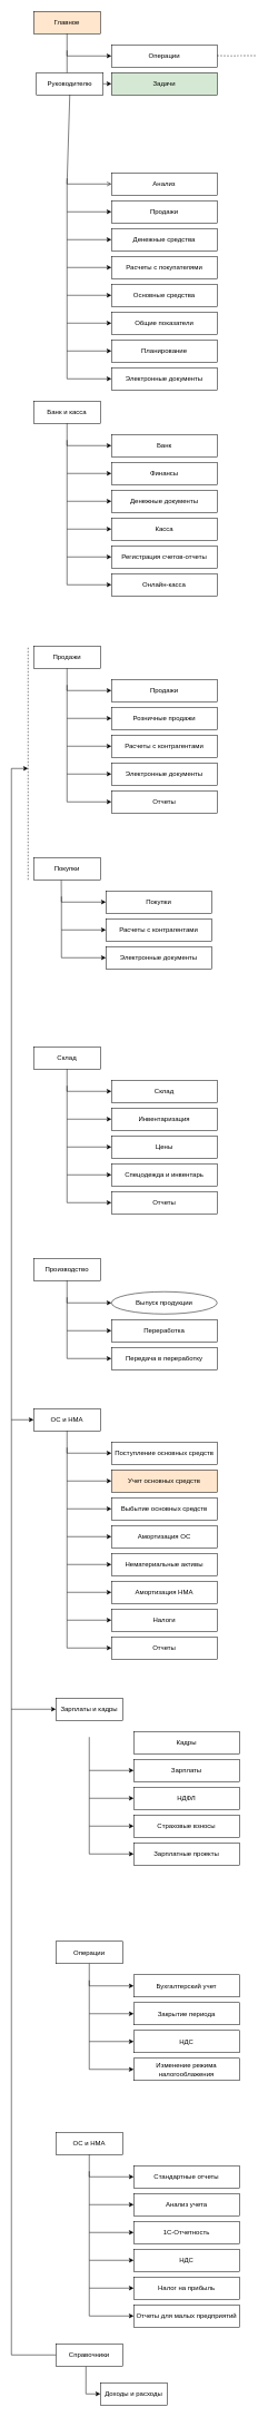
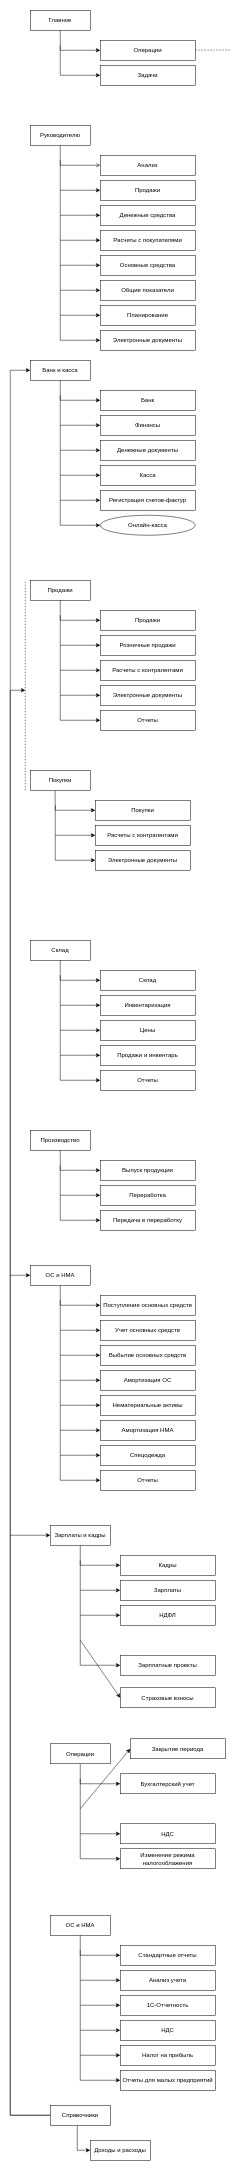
- <mxCell id="2" value="Главное" style="rounded=0;whiteSpace=wrap;html=1;fillColor=#ffe6cc;" parent="1" vertex="1"><mxGeometry x="60" y="20" width="120" height="40" as="geometry" /></mxCell>
+ <mxCell id="2" value="Главное" style="rounded=0;whiteSpace=wrap;html=1;" parent="1" vertex="1"><mxGeometry x="60" y="20" width="120" height="40" as="geometry" /></mxCell>
- <mxCell id="7" value="Руководителю" style="rounded=0;whiteSpace=wrap;html=1;" parent="1" vertex="1"><mxGeometry x="65" y="130" width="120" height="40" as="geometry" /></mxCell>
+ <mxCell id="7" value="Руководителю" style="rounded=0;whiteSpace=wrap;html=1;" parent="1" vertex="1"><mxGeometry x="60" y="250" width="120" height="40" as="geometry" /></mxCell>
- <mxCell id="5" value="Задачи" style="rounded=0;whiteSpace=wrap;html=1;fillColor=#d5e8d4;" parent="1" vertex="1"><mxGeometry x="200" y="130" width="190" height="40" as="geometry" /></mxCell>
+ <mxCell id="5" value="Задачи" style="rounded=0;whiteSpace=wrap;html=1;" parent="1" vertex="1"><mxGeometry x="200" y="130" width="190" height="40" as="geometry" /></mxCell>
+ <mxCell id="124" value="" style="endArrow=classic;html=1;rounded=0;exitX=0;exitY=0.5;exitDx=0;exitDy=0;entryX=0;entryY=0.5;entryDx=0;entryDy=0;" parent="1" source="123" target="24" edge="1"><mxGeometry width="50" height="50" relative="1" as="geometry"><mxPoint x="50" y="4220" as="sourcePoint" /><mxPoint x="50" y="742" as="targetPoint" /><Array as="points"><mxPoint y="4230" x="20" /><mxPoint y="740" x="20" /></Array></mxGeometry></mxCell>
- <mxCell id="33" value="Регистрация счетов-отчеты" style="rounded=0;whiteSpace=wrap;html=1;" parent="1" vertex="1"><mxGeometry x="200" y="980" width="190" height="40" as="geometry" /></mxCell>
+ <mxCell id="33" value="Регистрация счетов-фактур" style="rounded=0;whiteSpace=wrap;html=1;" parent="1" vertex="1"><mxGeometry x="200" y="980" width="190" height="40" as="geometry" /></mxCell>
- <mxCell id="35" value="Онлайн-касса" style="rounded=0;whiteSpace=wrap;html=1;" parent="1" vertex="1"><mxGeometry x="200" y="1030" width="190" height="40" as="geometry" /></mxCell>
+ <mxCell id="35" value="Онлайн-касса" style="ellipse;whiteSpace=wrap;html=1;" parent="1" vertex="1"><mxGeometry x="200" y="1030" width="190" height="40" as="geometry" /></mxCell>
- <mxCell id="62" value="Спецодежда и инвентарь" style="rounded=0;whiteSpace=wrap;html=1;" parent="1" vertex="1"><mxGeometry x="200" y="2090" width="190" height="40" as="geometry" /></mxCell>
+ <mxCell id="62" value="Продажи и инвентарь" style="rounded=0;whiteSpace=wrap;html=1;" parent="1" vertex="1"><mxGeometry x="200" y="2090" width="190" height="40" as="geometry" /></mxCell>
- <mxCell id="67" value="Выпуск продукции" style="ellipse;whiteSpace=wrap;html=1;" parent="1" vertex="1"><mxGeometry x="200" y="2320" width="190" height="40" as="geometry" /></mxCell>
+ <mxCell id="67" value="Выпуск продукции" style="rounded=0;whiteSpace=wrap;html=1;" parent="1" vertex="1"><mxGeometry x="200" y="2320" width="190" height="40" as="geometry" /></mxCell>
- <mxCell id="76" value="Учет основных средств" style="rounded=0;whiteSpace=wrap;html=1;fillColor=#ffe6cc;" parent="1" vertex="1"><mxGeometry x="200" y="2640" width="190" height="40" as="geometry" /></mxCell>
+ <mxCell id="76" value="Учет основных средств" style="rounded=0;whiteSpace=wrap;html=1;" parent="1" vertex="1"><mxGeometry x="200" y="2640" width="190" height="40" as="geometry" /></mxCell>
- <mxCell id="86" value="Налоги" style="rounded=0;whiteSpace=wrap;html=1;" parent="1" vertex="1"><mxGeometry x="200" y="2890" width="190" height="40" as="geometry" /></mxCell>
+ <mxCell id="86" value="Спецодежда" style="rounded=0;whiteSpace=wrap;html=1;" parent="1" vertex="1"><mxGeometry x="200" y="2890" width="190" height="40" as="geometry" /></mxCell>
+ <mxCell id="92" value="" style="endArrow=classic;html=1;rounded=0;exitX=0.5;exitY=1;exitDx=0;exitDy=0;entryX=0;entryY=0.5;entryDx=0;entryDy=0;" parent="1" source="90" target="91" edge="1"><mxGeometry width="50" height="50" relative="1" as="geometry"><mxPoint x="120" y="3160" as="sourcePoint" /><mxPoint x="170" y="3110" as="targetPoint" /><Array as="points"><mxPoint x="160" y="3130" /></Array></mxGeometry></mxCell>
- <mxCell id="97" value="Страховые взносы" style="rounded=0;whiteSpace=wrap;html=1;" parent="1" vertex="1"><mxGeometry x="240" y="3260" width="190" height="40" as="geometry" /></mxCell>
+ <mxCell id="97" value="Страховые взносы" style="rounded=0;whiteSpace=wrap;html=1;" parent="1" vertex="1"><mxGeometry x="240" y="3375" width="190" height="40" as="geometry" /></mxCell>
- <mxCell id="104" value="Закрытие периода" style="rounded=0;whiteSpace=wrap;html=1;" parent="1" vertex="1"><mxGeometry x="240" y="3597" width="190" height="40" as="geometry" /></mxCell>
+ <mxCell id="104" value="Закрытие периода" style="rounded=0;whiteSpace=wrap;html=1;" parent="1" vertex="1"><mxGeometry x="260" y="3477" width="190" height="40" as="geometry" /></mxCell>
